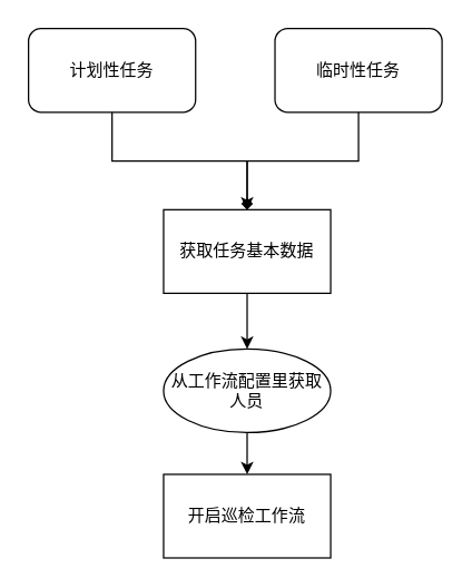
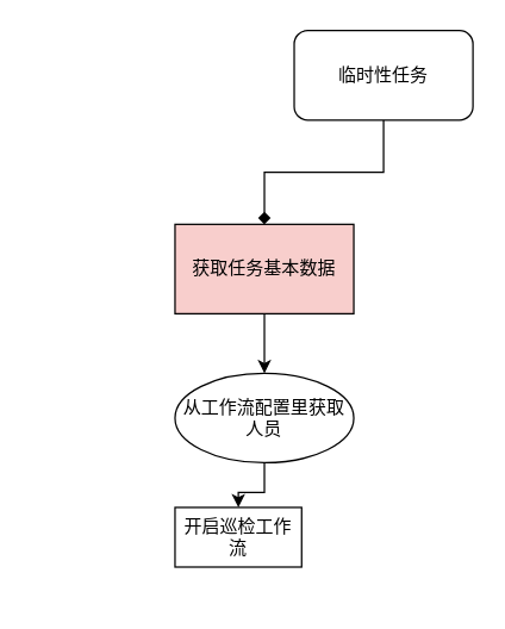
- <mxCell id="3" value="计划性任务" style="rounded=1;whiteSpace=wrap;html=1;" vertex="1" parent="1"><mxGeometry x="20" y="20" width="120" height="60" as="geometry" /></mxCell>
- <mxCell id="2" style="edgeStyle=orthogonalEdgeStyle;rounded=0;orthogonalLoop=1;jettySize=auto;html=1;" edge="1" parent="1" source="3" target="7"><mxGeometry relative="1" as="geometry" /></mxCell>
- <mxCell id="7" value="获取任务基本数据" style="rounded=0;whiteSpace=wrap;html=1;" vertex="1" parent="1"><mxGeometry x="117" y="150" width="120" height="60" as="geometry" /></mxCell>
+ <mxCell id="7" value="获取任务基本数据" style="rounded=0;whiteSpace=wrap;html=1;fillColor=#f8cecc;" vertex="1" parent="1"><mxGeometry x="117" y="150" width="120" height="60" as="geometry" /></mxCell>
- <mxCell id="10" value="开启巡检工作流" style="rounded=0;whiteSpace=wrap;html=1;" vertex="1" parent="1"><mxGeometry x="117" y="340" width="120" height="60" as="geometry" /></mxCell>
+ <mxCell id="10" value="开启巡检工作流" style="rounded=0;whiteSpace=wrap;html=1;" vertex="1" parent="1"><mxGeometry x="117" y="340" width="85" height="40" as="geometry" /></mxCell>
